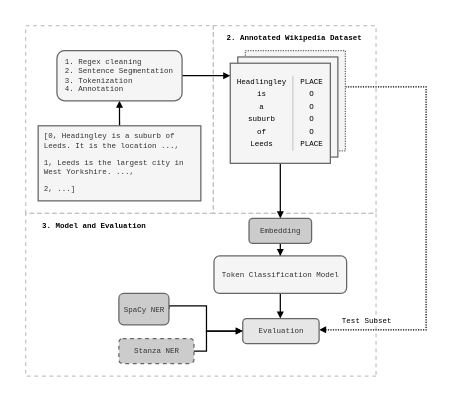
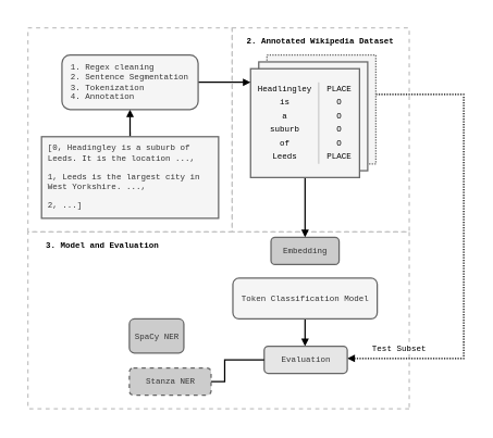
- <mxCell id="27" style="edgeStyle=orthogonalEdgeStyle;rounded=0;orthogonalLoop=1;jettySize=auto;html=1;entryX=0.5;entryY=0;entryDx=0;entryDy=0;endArrow=block;endFill=1;endSize=3;strokeColor=#000000;fontFamily=Georgia;fontSize=6;" parent="1" source="28" target="30" edge="1"><mxGeometry relative="1" as="geometry" /></mxCell>
- <mxCell id="33" style="edgeStyle=orthogonalEdgeStyle;rounded=0;orthogonalLoop=1;jettySize=auto;html=1;entryX=0;entryY=0.5;entryDx=0;entryDy=0;endArrow=block;endFill=1;endSize=3;strokeColor=#000000;fontFamily=Georgia;fontSize=6;exitX=1;exitY=0.5;exitDx=0;exitDy=0;" parent="1" source="34" target="31" edge="1"><mxGeometry relative="1" as="geometry"><Array as="points"><mxPoint x="164.5" y="244" /><mxPoint x="164.5" y="264" /></Array></mxGeometry></mxCell>
- <mxCell id="35" style="edgeStyle=orthogonalEdgeStyle;rounded=0;orthogonalLoop=1;jettySize=auto;html=1;entryX=0;entryY=0.5;entryDx=0;entryDy=0;endArrow=block;endFill=1;endSize=3;strokeColor=#000000;fontFamily=Georgia;fontSize=6;exitX=1;exitY=0.5;exitDx=0;exitDy=0;" parent="1" source="36" target="31" edge="1"><mxGeometry relative="1" as="geometry"><Array as="points"><mxPoint x="164.5" y="280" /><mxPoint x="164.5" y="264" /></Array></mxGeometry></mxCell>
+ <mxCell id="35" style="edgeStyle=orthogonalEdgeStyle;rounded=0;orthogonalLoop=1;jettySize=auto;html=1;entryX=0;entryY=0.5;entryDx=0;entryDy=0;endArrow=none;endFill=1;endSize=3;strokeColor=#000000;fontFamily=Georgia;fontSize=6;exitX=1;exitY=0.5;exitDx=0;exitDy=0;" parent="1" source="36" target="31" edge="1"><mxGeometry relative="1" as="geometry"><Array as="points"><mxPoint x="164.5" y="280" /><mxPoint x="164.5" y="264" /></Array></mxGeometry></mxCell>
